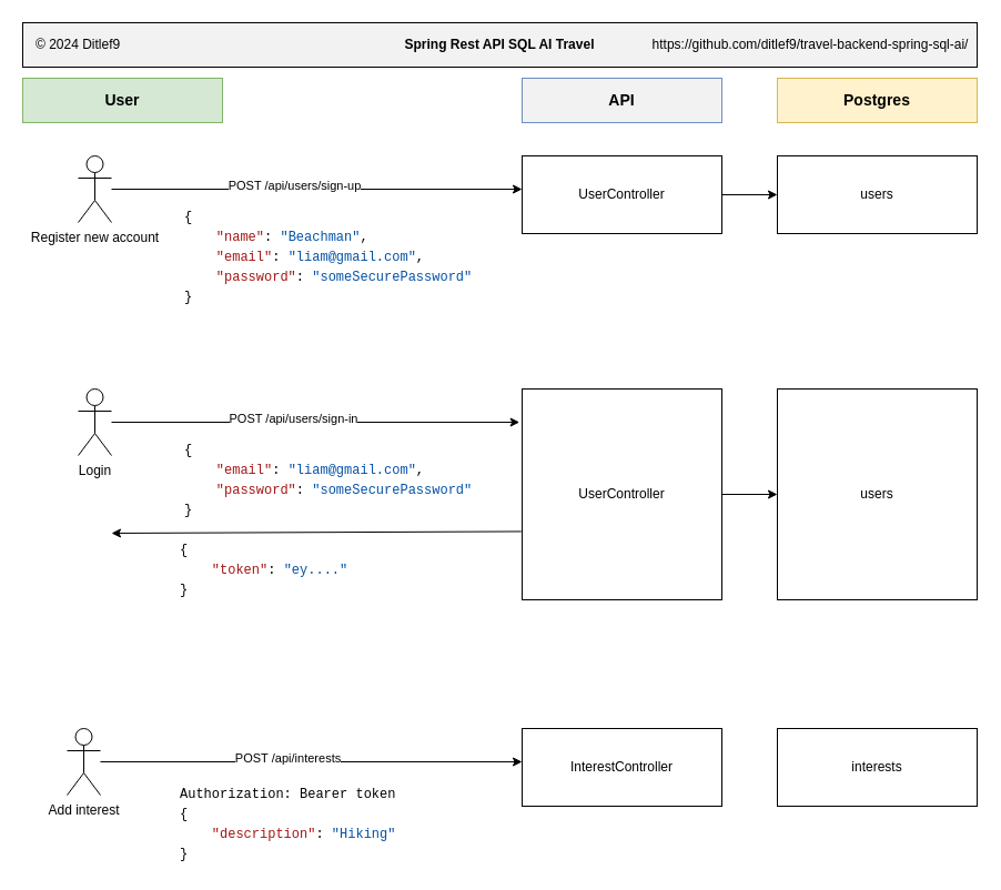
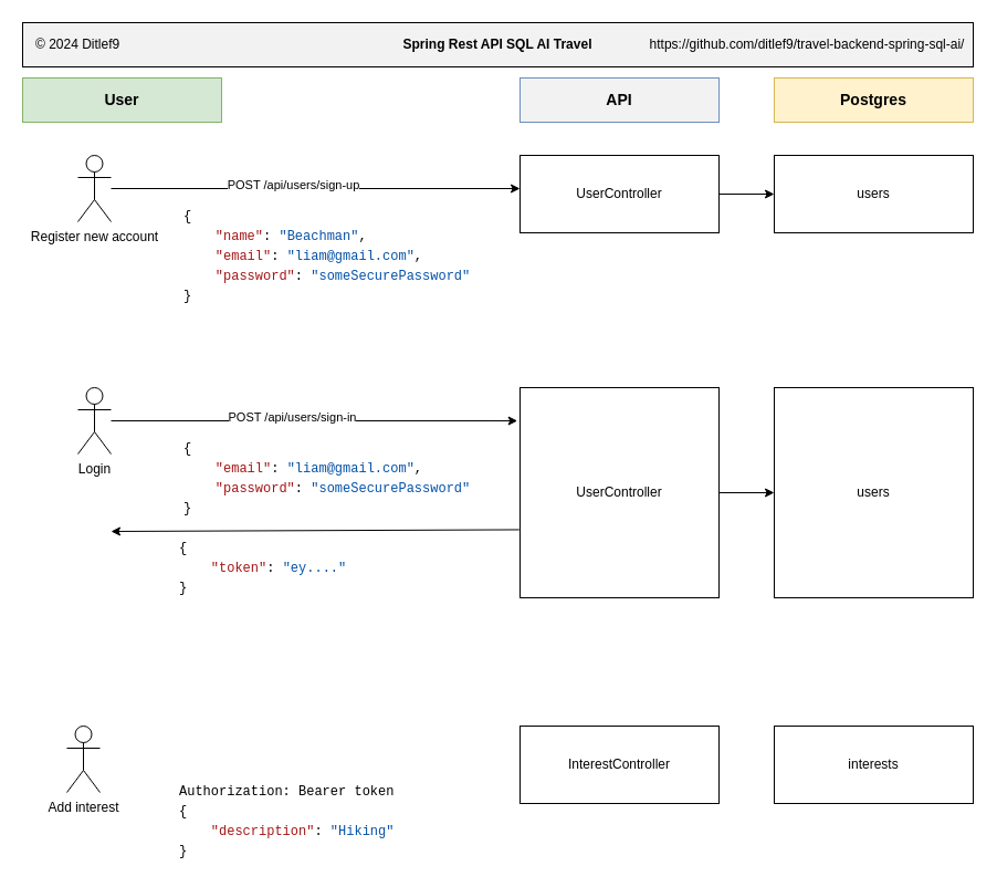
- <mxCell id="14" value="" style="endArrow=classic;html=1;rounded=0;entryX=0;entryY=0.429;entryDx=0;entryDy=0;entryPerimeter=0;" parent="1" source="13" target="12" edge="1"><mxGeometry width="50" height="50" relative="1" as="geometry"><mxPoint x="400" y="786" as="sourcePoint" /><mxPoint x="450" y="736" as="targetPoint" /></mxGeometry></mxCell>
- <mxCell id="15" value="POST&amp;nbsp;/api/interests" style="edgeLabel;html=1;align=center;verticalAlign=middle;resizable=0;points=[];" parent="14" vertex="1" connectable="0"><mxGeometry x="-0.2" y="4" relative="1" as="geometry"><mxPoint x="16" as="offset" /></mxGeometry></mxCell>
